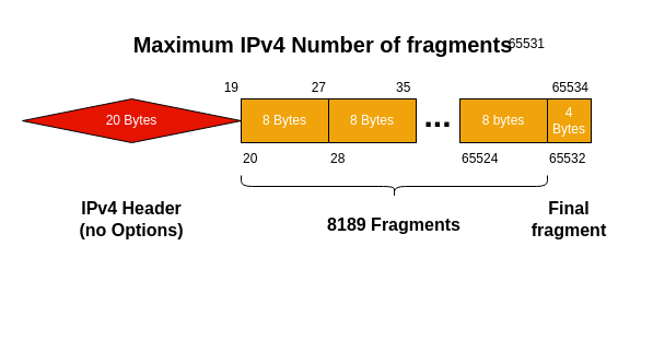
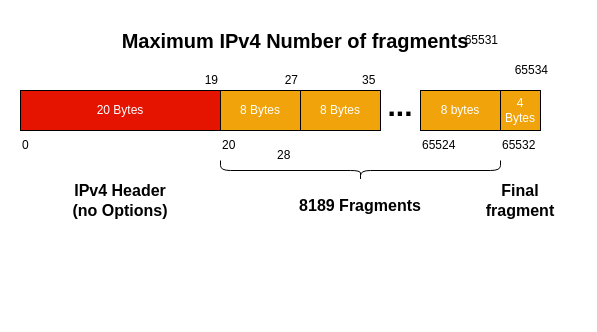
- <mxCell id="18" value="65534" style="text;html=1;strokeColor=none;fillColor=none;align=right;verticalAlign=middle;whiteSpace=wrap;rounded=0;fontColor=#000000;" parent="1" vertex="1"><mxGeometry x="520" y="70" width="20" height="20" as="geometry" /></mxCell>
+ <mxCell id="18" value="65534" style="text;html=1;strokeColor=none;fillColor=none;align=right;verticalAlign=middle;whiteSpace=wrap;rounded=0;fontColor=#000000;" parent="1" vertex="1"><mxGeometry x="530" y="60" width="20" height="20" as="geometry" /></mxCell>
- <mxCell id="2" value="20 Bytes" style="rhombus;whiteSpace=wrap;html=1;fillColor=#e51400;fontColor=#ffffff;strokeColor=#000000;" parent="1" vertex="1"><mxGeometry y="90" width="200" height="40" as="geometry" x="20" /></mxCell>
+ <mxCell id="2" value="20 Bytes" style="rounded=0;whiteSpace=wrap;html=1;fillColor=#e51400;fontColor=#ffffff;strokeColor=#000000;" parent="1" vertex="1"><mxGeometry y="90" width="200" height="40" as="geometry" x="20" /></mxCell>
+ <mxCell id="8" value="0" style="text;html=1;strokeColor=none;fillColor=none;align=left;verticalAlign=middle;whiteSpace=wrap;rounded=0;fontColor=#000000;" parent="1" vertex="1"><mxGeometry y="130" width="60" height="30" as="geometry" x="20" /></mxCell>
- <mxCell id="12" value="28" style="text;html=1;strokeColor=none;fillColor=none;align=left;verticalAlign=middle;whiteSpace=wrap;rounded=0;fontColor=#000000;" parent="1" vertex="1"><mxGeometry x="300" y="130" width="20" height="30" as="geometry" /></mxCell>
+ <mxCell id="12" value="28" style="text;html=1;strokeColor=none;fillColor=none;align=left;verticalAlign=middle;whiteSpace=wrap;rounded=0;fontColor=#000000;" parent="1" vertex="1"><mxGeometry x="275" y="140" width="20" height="30" as="geometry" /></mxCell>
